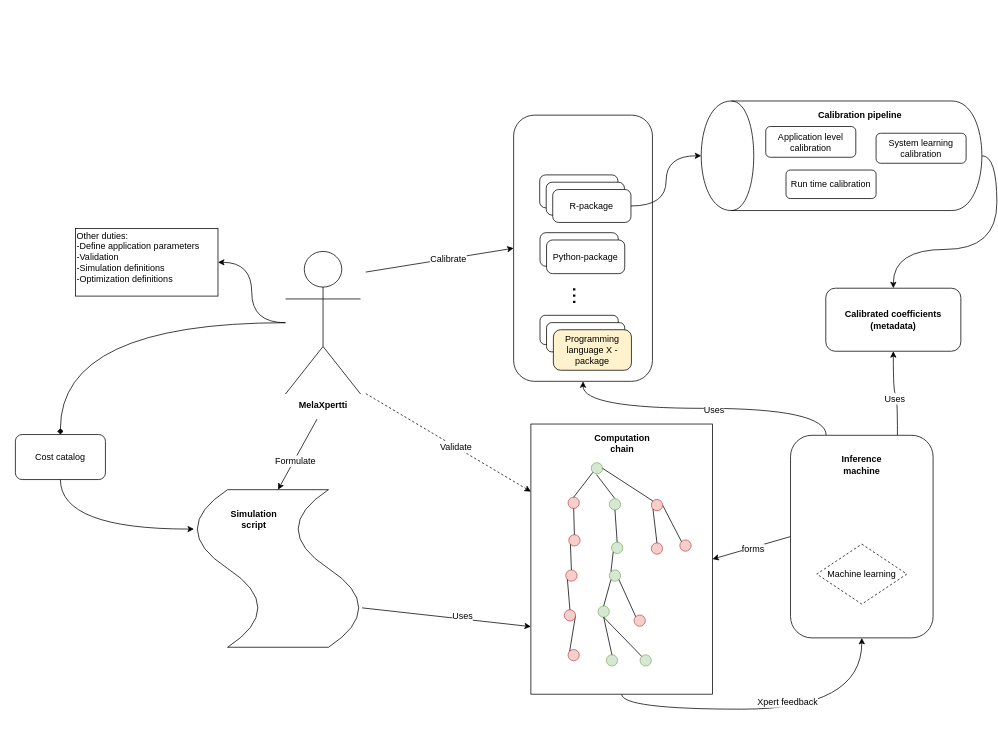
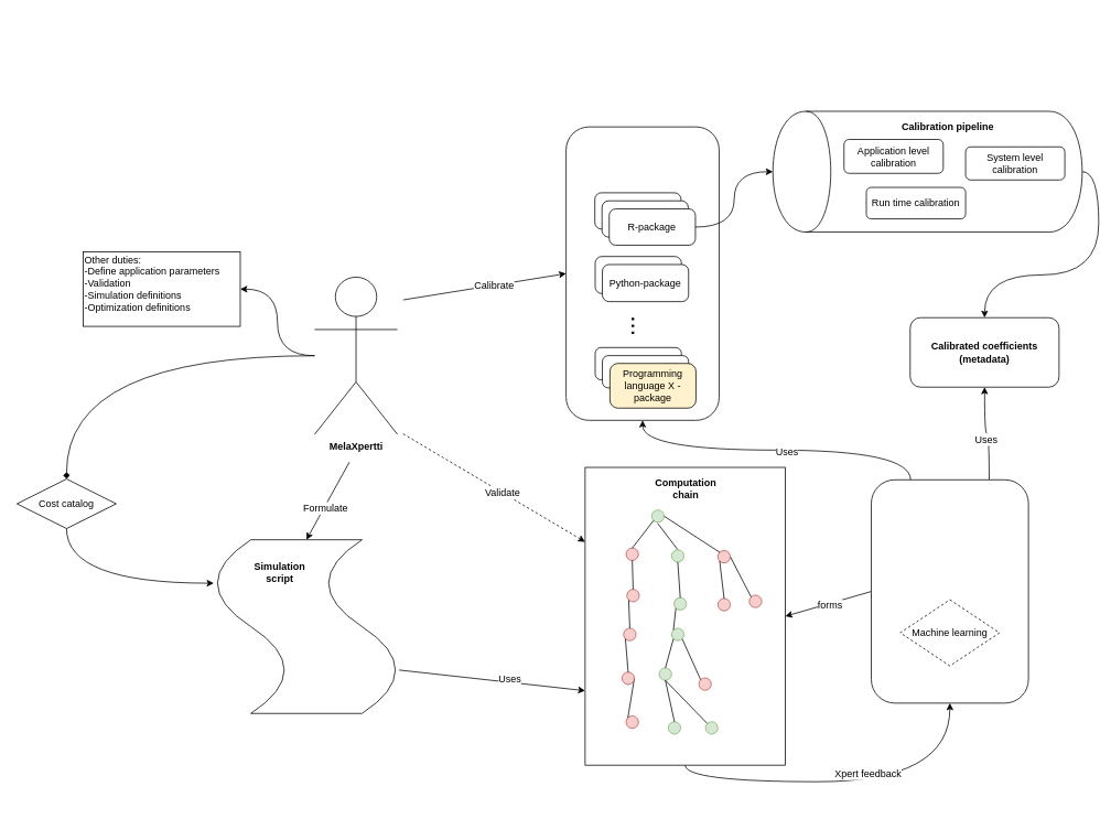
- <mxCell id="89" value="System learning calibration" style="rounded=1;whiteSpace=wrap;html=1;strokeColor=#000000;fillColor=#ffffff;" parent="1" vertex="1"><mxGeometry x="1167" y="177" width="120" height="40" as="geometry" /></mxCell>
+ <mxCell id="89" value="System level calibration" style="rounded=1;whiteSpace=wrap;html=1;strokeColor=#000000;fillColor=#ffffff;" parent="1" vertex="1"><mxGeometry x="1167" y="177" width="120" height="40" as="geometry" /></mxCell>
- <mxCell id="87" value="Cost catalog" style="rounded=1;whiteSpace=wrap;html=1;strokeColor=#000000;fillColor=#ffffff;" parent="1" vertex="1"><mxGeometry x="20" y="578.5" width="120" height="60" as="geometry" /></mxCell>
+ <mxCell id="87" value="Cost catalog" style="rhombus;whiteSpace=wrap;html=1;strokeColor=#000000;fillColor=#ffffff;" parent="1" vertex="1"><mxGeometry x="20" y="578.5" width="120" height="60" as="geometry" /></mxCell>
- <mxCell id="41" value="Inference machine" style="text;html=1;strokeColor=none;fillColor=none;align=center;verticalAlign=middle;whiteSpace=wrap;rounded=0;fontSize=12;fontStyle=1" parent="39" vertex="1"><mxGeometry x="75" y="29" width="40" height="20" as="geometry" /></mxCell>
